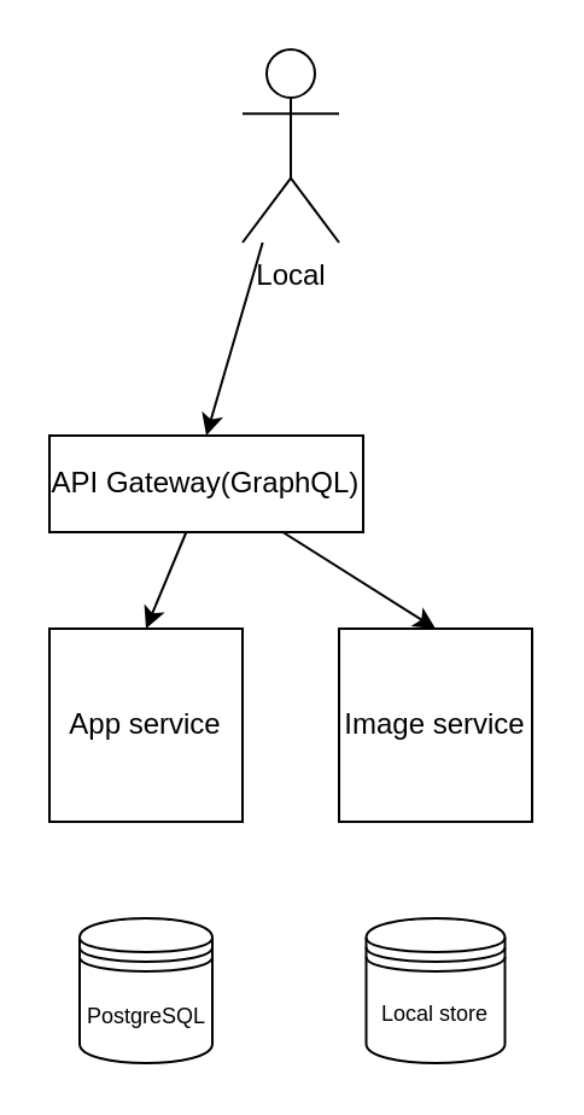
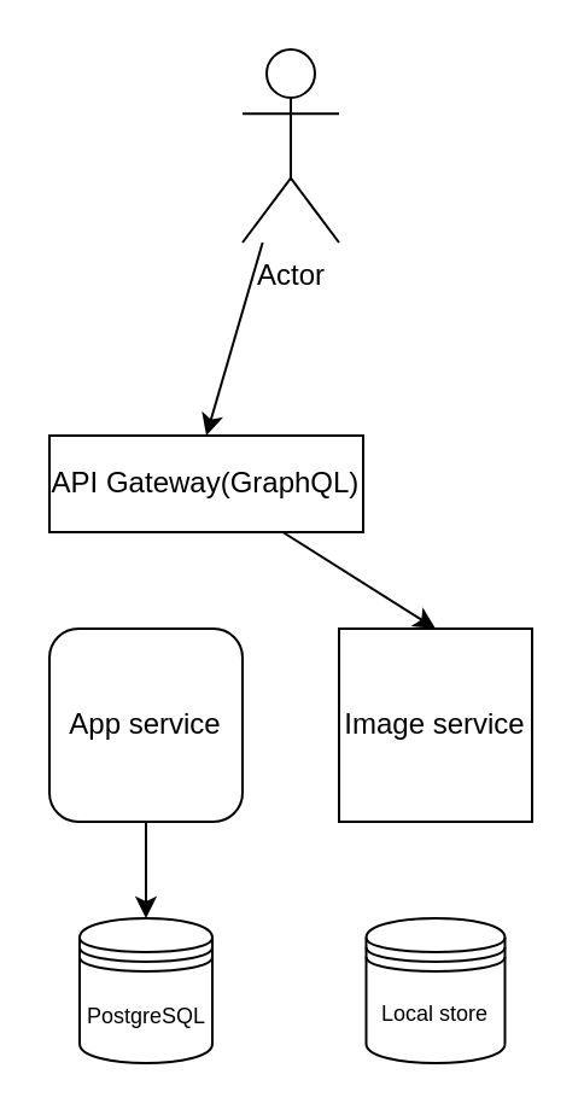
- <mxCell id="3" value="Local" style="shape=umlActor;verticalLabelPosition=bottom;verticalAlign=top;html=1;outlineConnect=0;" parent="1" vertex="1"><mxGeometry x="100" y="20" width="40" height="80" as="geometry" /></mxCell>
+ <mxCell id="3" value="Actor" style="shape=umlActor;verticalLabelPosition=bottom;verticalAlign=top;html=1;outlineConnect=0;" parent="1" vertex="1"><mxGeometry x="100" y="20" width="40" height="80" as="geometry" /></mxCell>
- <mxCell id="4" style="edgeStyle=none;html=1;entryX=0.5;entryY=0;entryDx=0;entryDy=0;" parent="1" source="6" target="8" edge="1"><mxGeometry relative="1" as="geometry"><Array as="points" /></mxGeometry></mxCell>
- <mxCell id="8" value="App service" style="whiteSpace=wrap;html=1;aspect=fixed;" parent="1" vertex="1"><mxGeometry x="20" y="260" width="80" height="80" as="geometry" /></mxCell>
+ <mxCell id="8" value="App service" style="whiteSpace=wrap;html=1;aspect=fixed;rounded=1;" parent="1" vertex="1"><mxGeometry x="20" y="260" width="80" height="80" as="geometry" /></mxCell>
+ <mxCell id="7" value="" style="edgeStyle=none;html=1;fontSize=9;" parent="1" source="8" target="10" edge="1"><mxGeometry relative="1" as="geometry" /></mxCell>
